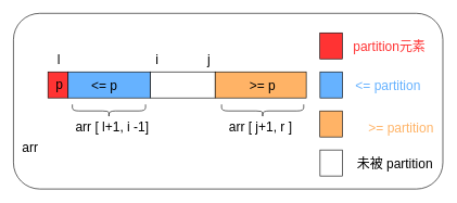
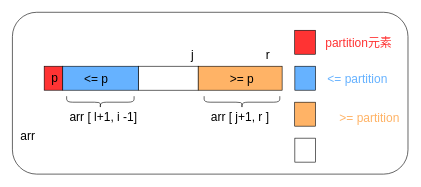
- <mxCell id="8" value="&lt;font style=&quot;font-size: 20px&quot;&gt;l&lt;/font&gt;" style="text;html=1;strokeColor=none;fillColor=none;align=center;verticalAlign=middle;whiteSpace=wrap;rounded=0;" vertex="1" parent="1"><mxGeometry x="70" y="80" width="40" height="20" as="geometry" /></mxCell>
- <mxCell id="7" value="&lt;font style=&quot;font-size: 20px&quot;&gt;i&lt;/font&gt;" style="text;html=1;strokeColor=none;fillColor=none;align=center;verticalAlign=middle;whiteSpace=wrap;rounded=0;" vertex="1" parent="1"><mxGeometry x="226" y="80" width="29.5" height="20" as="geometry" /></mxCell>
+ <mxCell id="10" value="&lt;font style=&quot;font-size: 20px&quot;&gt;r&lt;/font&gt;" style="text;html=1;strokeColor=none;fillColor=none;align=center;verticalAlign=middle;whiteSpace=wrap;rounded=0;" vertex="1" parent="1"><mxGeometry x="433" y="80" width="27" height="20" as="geometry" /></mxCell>
- <mxCell id="21" value="&lt;font style=&quot;font-size: 20px&quot;&gt;未被 partition&lt;/font&gt;" style="text;html=1;strokeColor=none;fillColor=none;align=center;verticalAlign=middle;whiteSpace=wrap;rounded=0;" vertex="1" parent="1"><mxGeometry x="539.5" y="240" width="133" height="20" as="geometry" /></mxCell>
